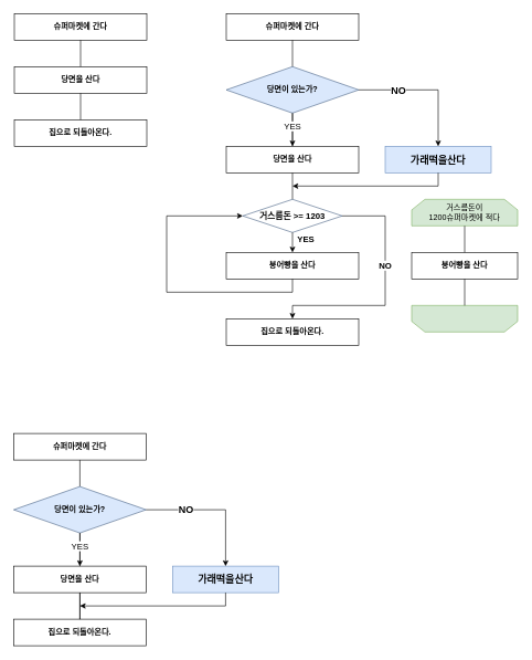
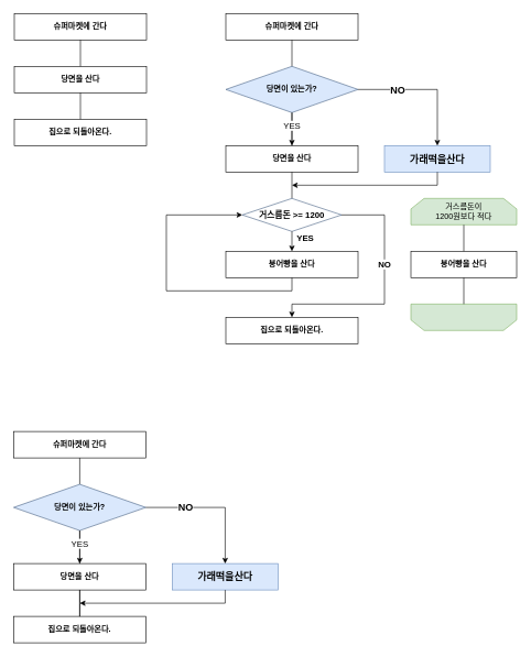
- <mxCell id="35" value="거스름돈이&lt;br&gt;1200슈퍼마켓에 적다" style="shape=loopLimit;whiteSpace=wrap;html=1;fontSize=12;strokeColor=#82b366;fillColor=#d5e8d4;" vertex="1" parent="1"><mxGeometry x="621" y="300" width="160" height="40" as="geometry" /></mxCell>
+ <mxCell id="35" value="거스름돈이&lt;br&gt;1200원보다 적다" style="shape=loopLimit;whiteSpace=wrap;html=1;fontSize=12;strokeColor=#82b366;fillColor=#d5e8d4;" vertex="1" parent="1"><mxGeometry x="621" y="300" width="160" height="40" as="geometry" /></mxCell>
- <mxCell id="29" value="거스름돈 &amp;gt;= 1203" style="rhombus;whiteSpace=wrap;html=1;fontSize=13;strokeColor=#4B6385;fontStyle=1" vertex="1" parent="1"><mxGeometry x="366" y="300" width="150" height="50" as="geometry" /></mxCell>
+ <mxCell id="29" value="거스름돈 &amp;gt;= 1200" style="rhombus;whiteSpace=wrap;html=1;fontSize=13;strokeColor=#4B6385;fontStyle=1" vertex="1" parent="1"><mxGeometry x="366" y="300" width="150" height="50" as="geometry" /></mxCell>
